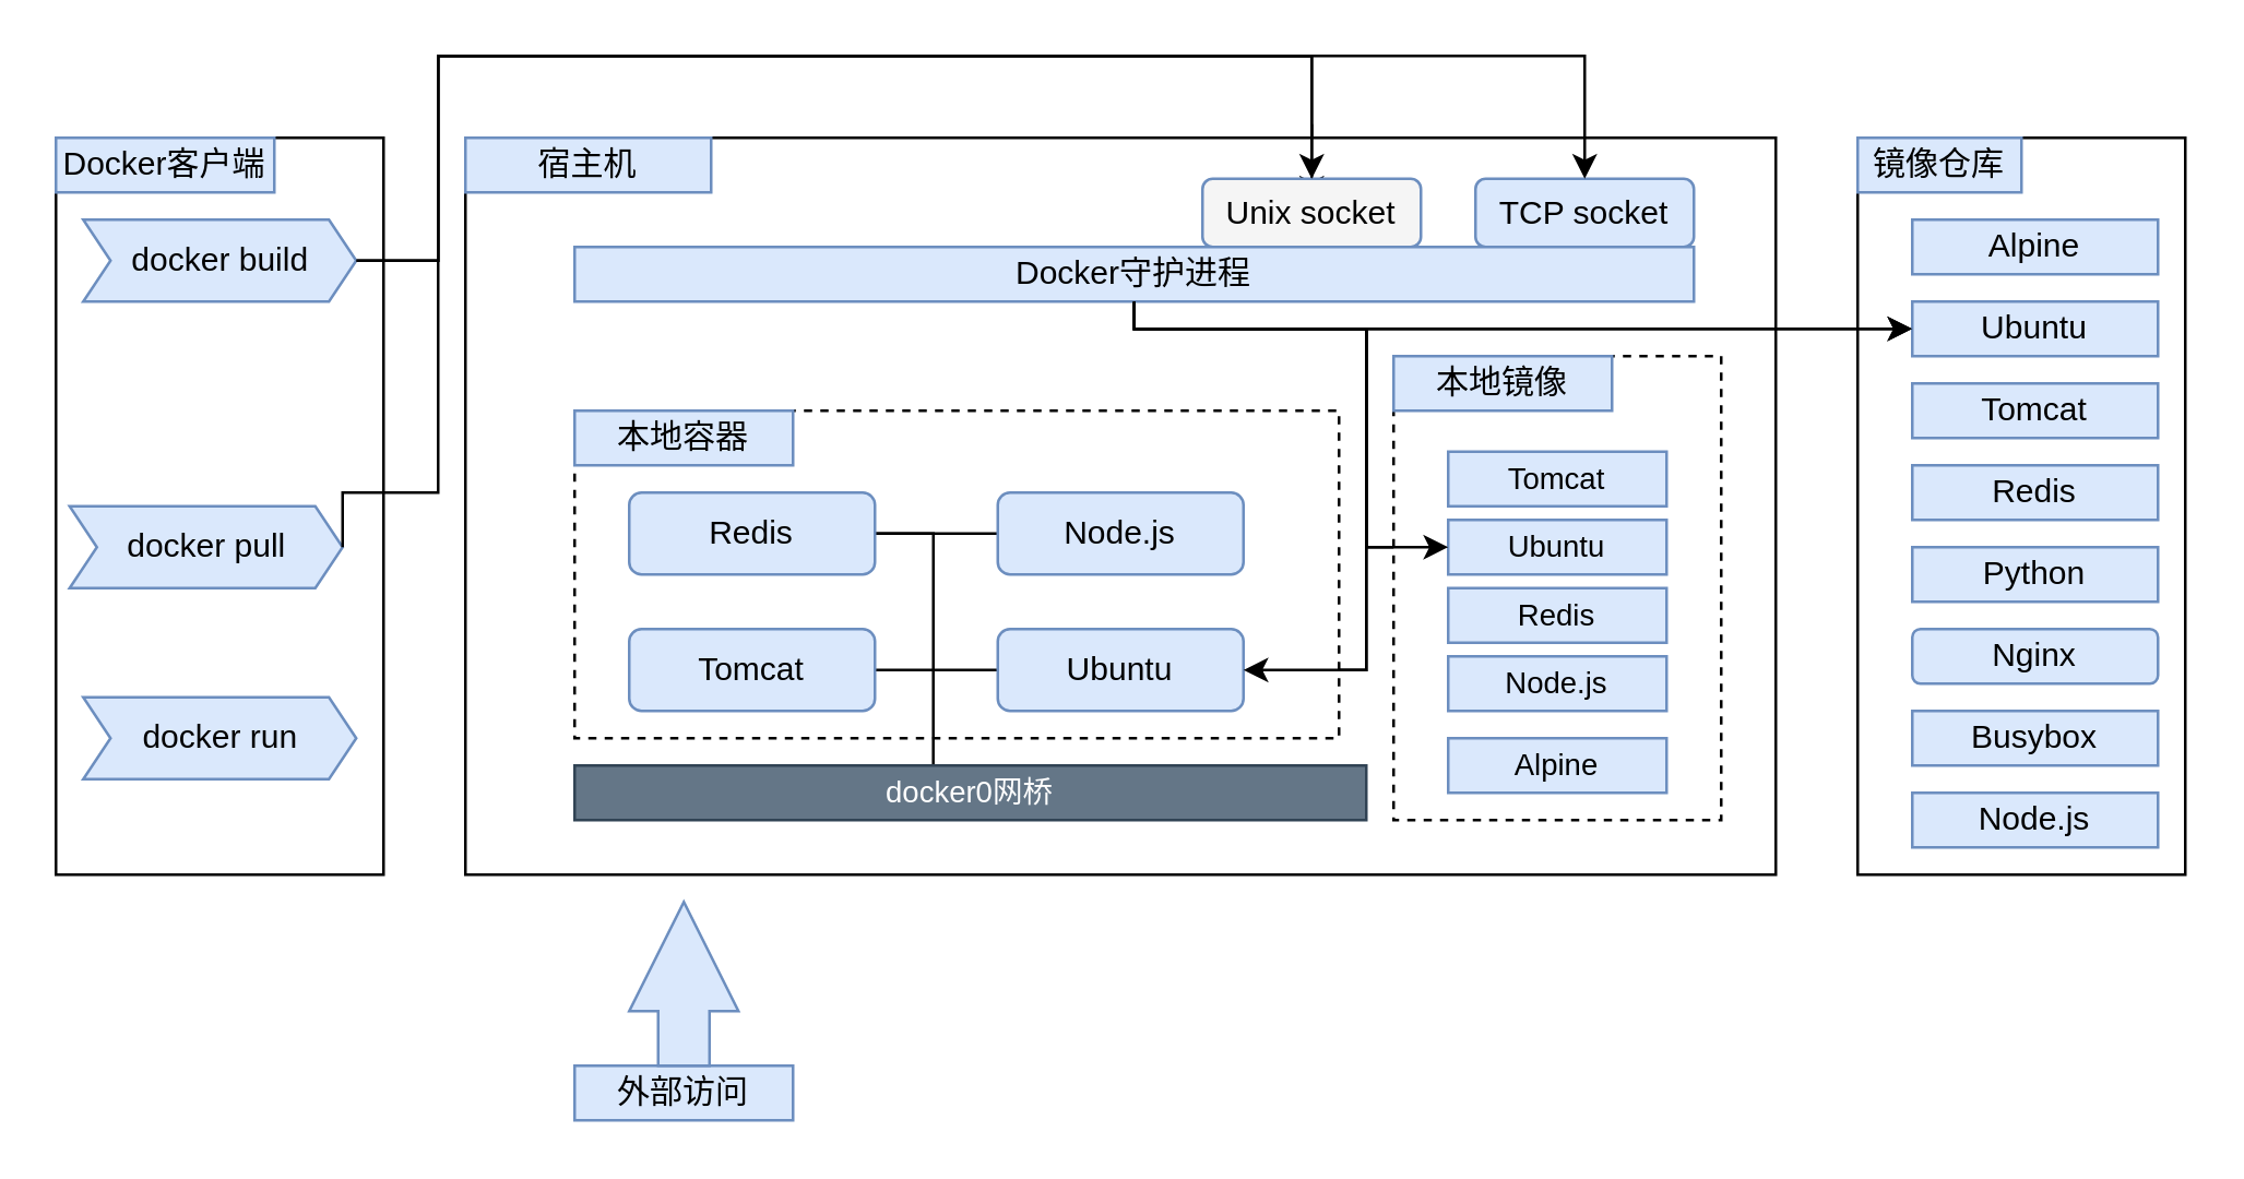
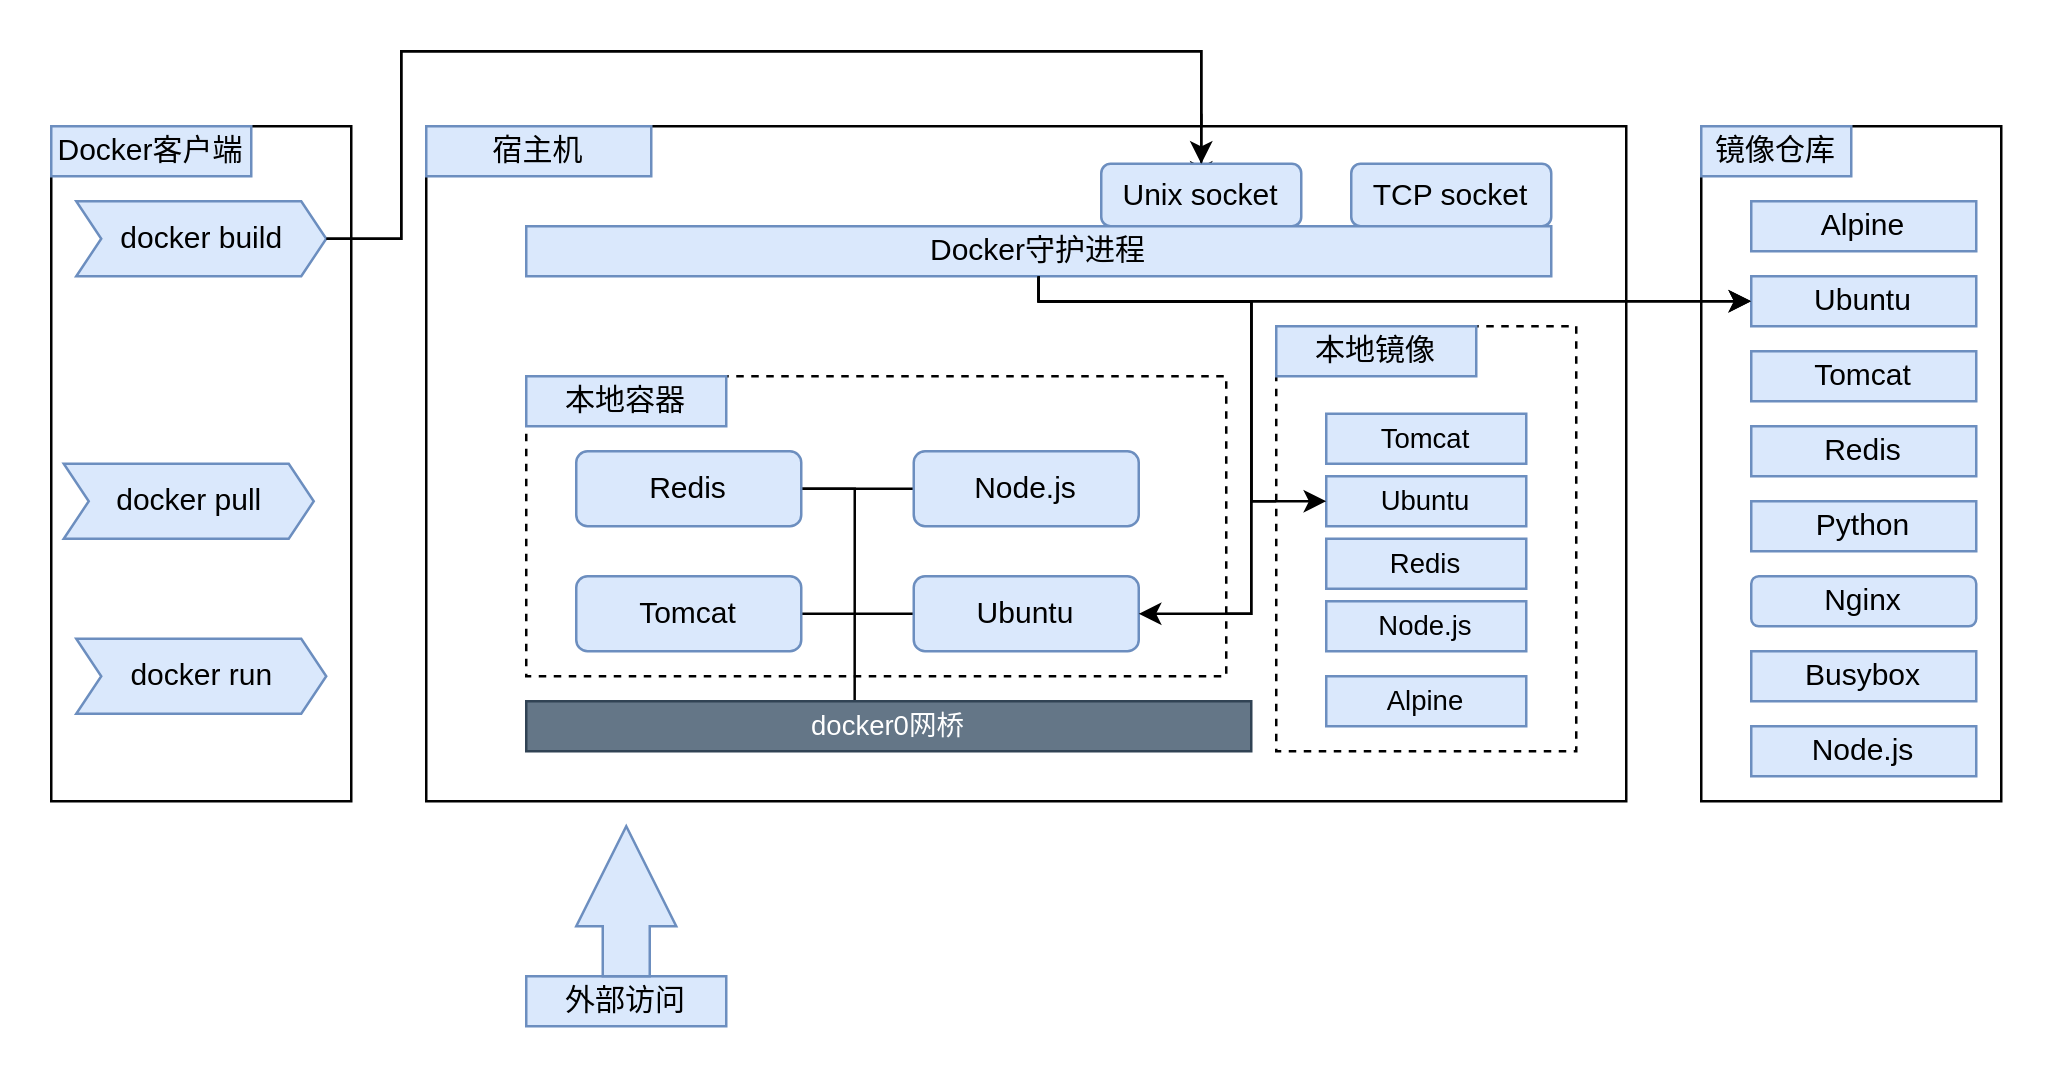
- <mxCell id="12" value="Unix socket" style="rounded=1;whiteSpace=wrap;html=1;fillColor=#f5f5f5;strokeColor=#6c8ebf;" parent="1" vertex="1"><mxGeometry x="440" y="65" width="80" height="25" as="geometry" /></mxCell>
+ <mxCell id="12" value="Unix socket" style="rounded=1;whiteSpace=wrap;html=1;fillColor=#dae8fc;strokeColor=#6c8ebf;" parent="1" vertex="1"><mxGeometry x="440" y="65" width="80" height="25" as="geometry" /></mxCell>
- <mxCell id="28" style="edgeStyle=orthogonalEdgeStyle;rounded=0;orthogonalLoop=1;jettySize=auto;html=1;exitX=1;exitY=0.5;exitDx=0;exitDy=0;exitPerimeter=0;entryX=0.5;entryY=0;entryDx=0;entryDy=0;" parent="1" source="3" target="13" edge="1"><mxGeometry relative="1" as="geometry"><mxPoint x="130" y="170" as="sourcePoint" /><mxPoint x="580" y="65" as="targetPoint" /><Array as="points"><mxPoint x="160" y="180" /><mxPoint x="160" y="20" /><mxPoint x="580" y="20" /></Array></mxGeometry></mxCell>
